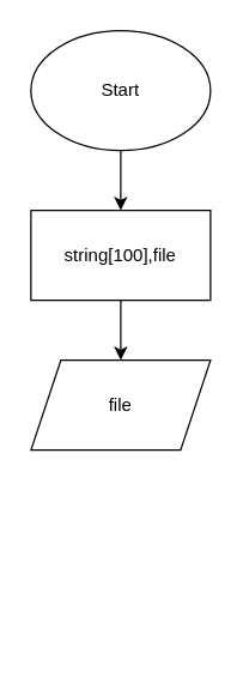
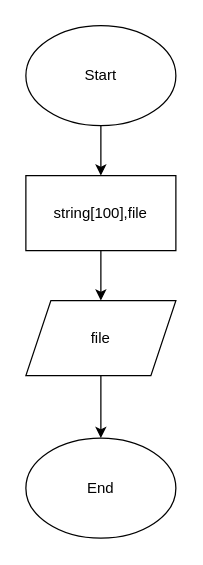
+ <mxCell id="6" style="edgeStyle=orthogonalEdgeStyle;rounded=0;orthogonalLoop=1;jettySize=auto;html=1;" edge="1" parent="1" source="7" target="8"><mxGeometry relative="1" as="geometry" /></mxCell>
+ <mxCell id="8" value="End" style="ellipse;whiteSpace=wrap;html=1;" vertex="1" parent="1"><mxGeometry x="20" y="350" width="120" height="80" as="geometry" /></mxCell>
